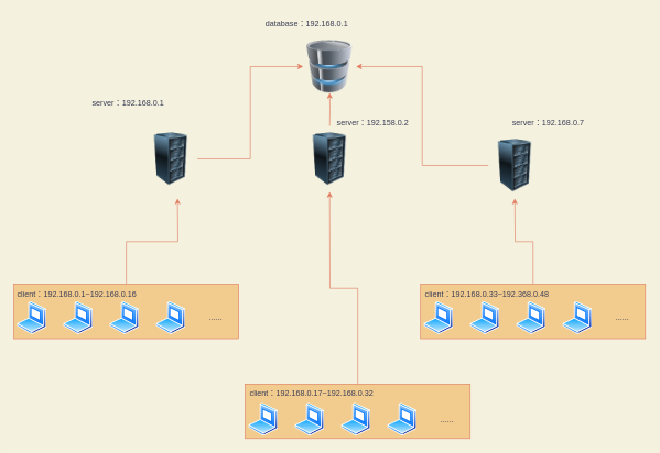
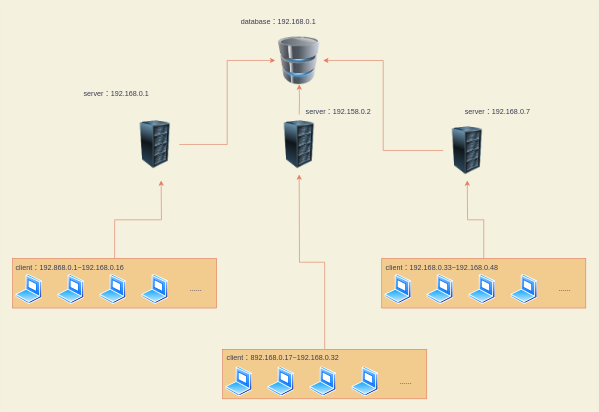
- <mxCell id="35" value="client：192.168.0.1~192.168.0.16" style="text;html=1;strokeColor=none;fillColor=none;align=center;verticalAlign=middle;whiteSpace=wrap;rounded=0;fontColor=#393C56;" vertex="1" parent="1"><mxGeometry x="20.5" y="430" width="190" height="30" as="geometry" /></mxCell>
+ <mxCell id="35" value="client：192.868.0.1~192.168.0.16" style="text;html=1;strokeColor=none;fillColor=none;align=center;verticalAlign=middle;whiteSpace=wrap;rounded=0;fontColor=#393C56;" vertex="1" parent="1"><mxGeometry x="20.5" y="430" width="190" height="30" as="geometry" /></mxCell>
- <mxCell id="15" value="client：192.168.0.33~192.368.0.48" style="text;html=1;strokeColor=none;fillColor=none;align=center;verticalAlign=middle;whiteSpace=wrap;rounded=0;fontColor=#393C56;" vertex="1" parent="1"><mxGeometry x="640.5" y="430" width="190" height="30" as="geometry" /></mxCell>
+ <mxCell id="15" value="client：192.168.0.33~192.168.0.48" style="text;html=1;strokeColor=none;fillColor=none;align=center;verticalAlign=middle;whiteSpace=wrap;rounded=0;fontColor=#393C56;" vertex="1" parent="1"><mxGeometry x="640.5" y="430" width="190" height="30" as="geometry" /></mxCell>
- <mxCell id="36" value="client：192.168.0.17~192.168.0.32" style="text;html=1;strokeColor=none;fillColor=none;align=center;verticalAlign=middle;whiteSpace=wrap;rounded=0;fontColor=#393C56;" vertex="1" parent="1"><mxGeometry x="375.5" y="581.25" width="190" height="30" as="geometry" /></mxCell>
+ <mxCell id="36" value="client：892.168.0.17~192.168.0.32" style="text;html=1;strokeColor=none;fillColor=none;align=center;verticalAlign=middle;whiteSpace=wrap;rounded=0;fontColor=#393C56;" vertex="1" parent="1"><mxGeometry x="375.5" y="581.25" width="190" height="30" as="geometry" /></mxCell>
